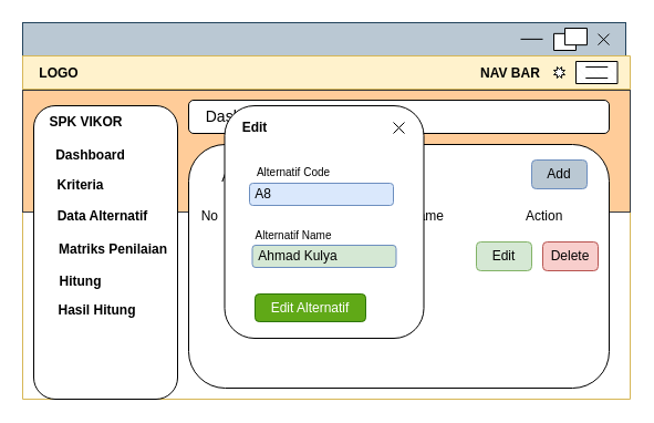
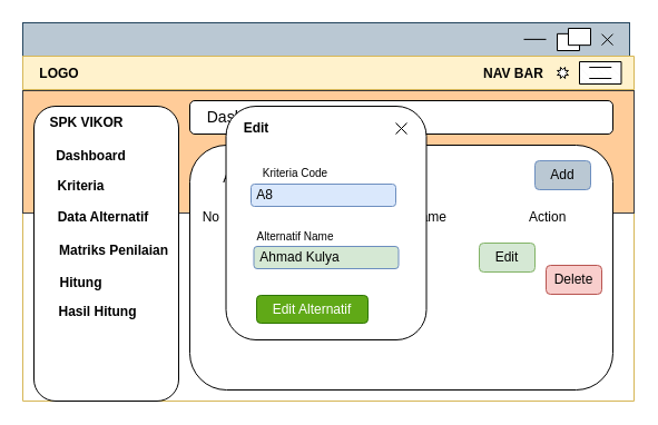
- <mxCell id="30" value="Alternatif Code" style="text;html=1;align=center;verticalAlign=middle;whiteSpace=wrap;rounded=0;fontSize=10;" parent="3" vertex="1"><mxGeometry x="195" y="90" width="100" height="30" as="geometry" /></mxCell>
+ <mxCell id="30" value="Kriteria Code" style="text;html=1;align=center;verticalAlign=middle;whiteSpace=wrap;rounded=0;fontSize=10;" parent="3" vertex="1"><mxGeometry x="195" y="90" width="100" height="30" as="geometry" /></mxCell>
- <mxCell id="24" value="Delete" style="rounded=1;whiteSpace=wrap;html=1;fillColor=#f8cecc;strokeColor=#b85450;" parent="3" vertex="1"><mxGeometry x="470" y="168" width="50" height="26" as="geometry" /></mxCell>
+ <mxCell id="24" value="Delete" style="rounded=1;whiteSpace=wrap;html=1;fillColor=#f8cecc;strokeColor=#b85450;" parent="3" vertex="1"><mxGeometry x="470" y="188" width="50" height="26" as="geometry" /></mxCell>
